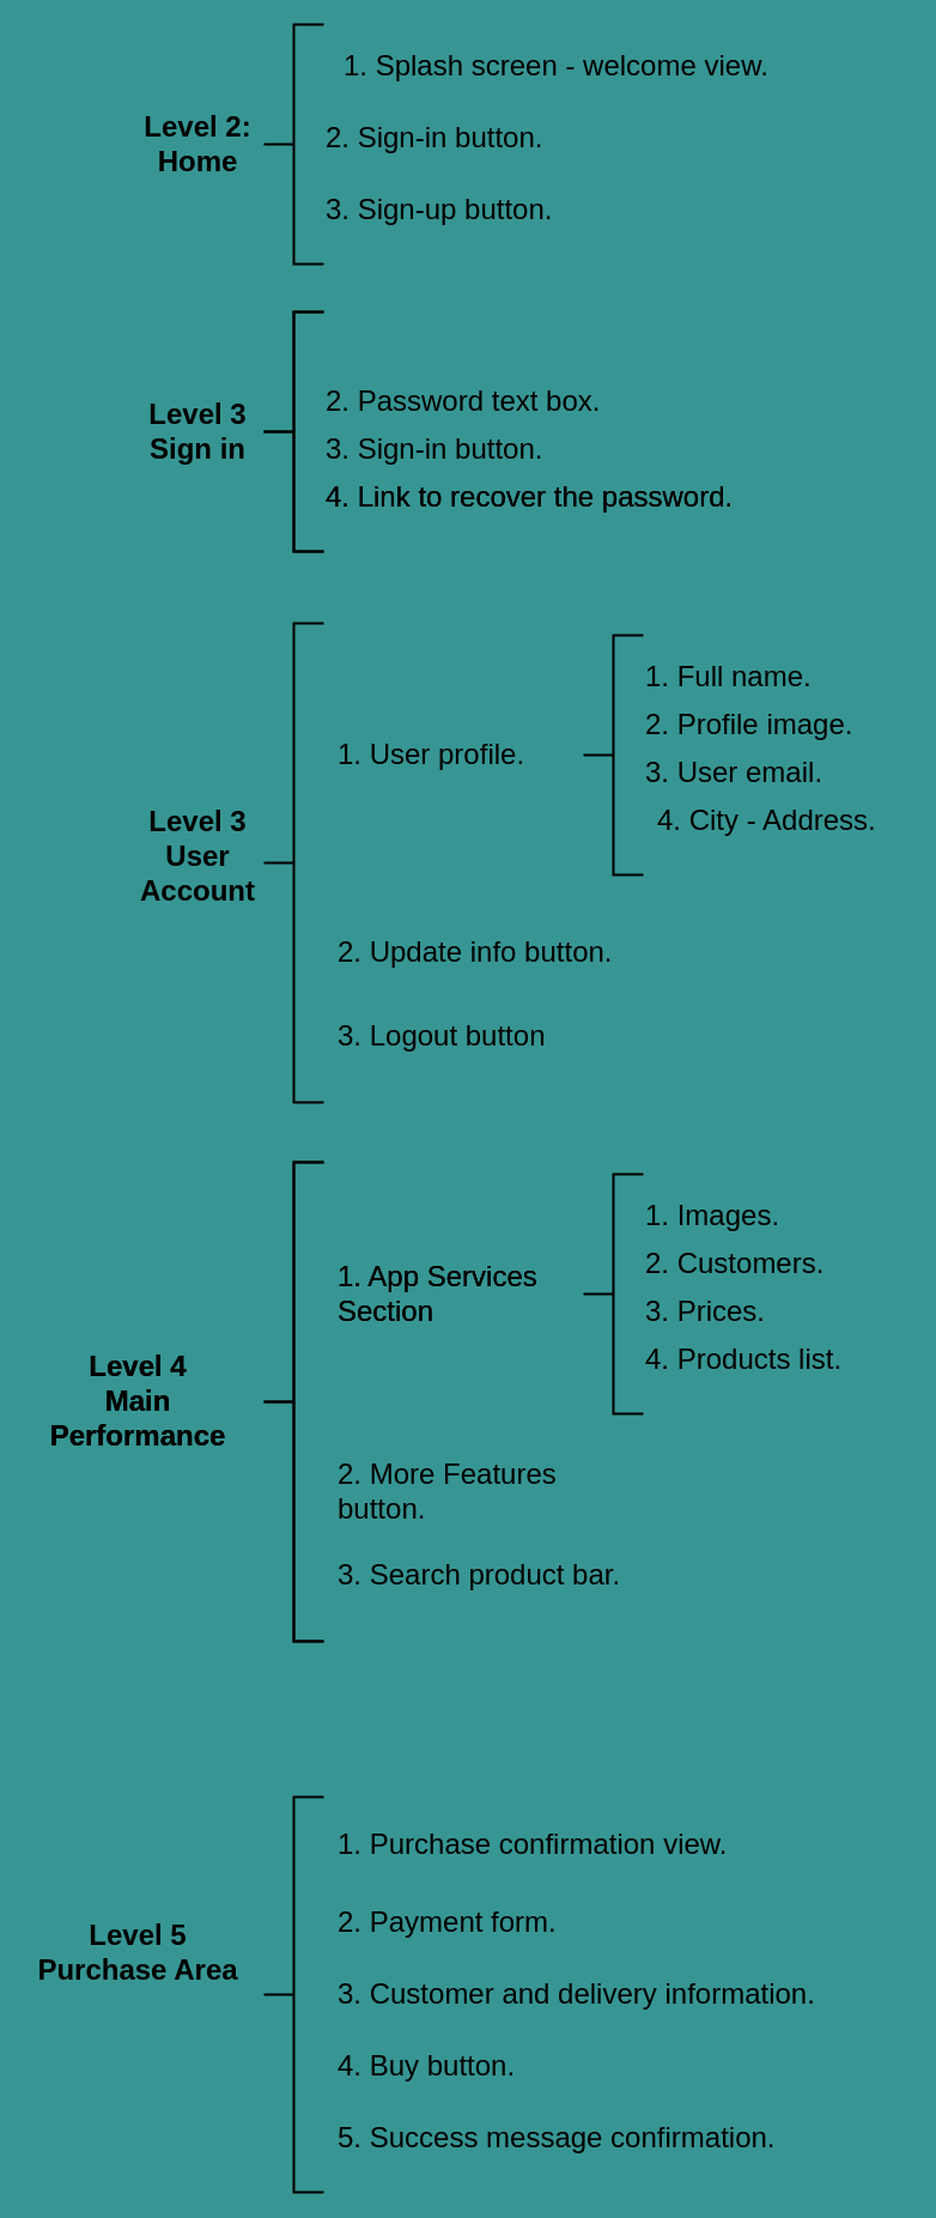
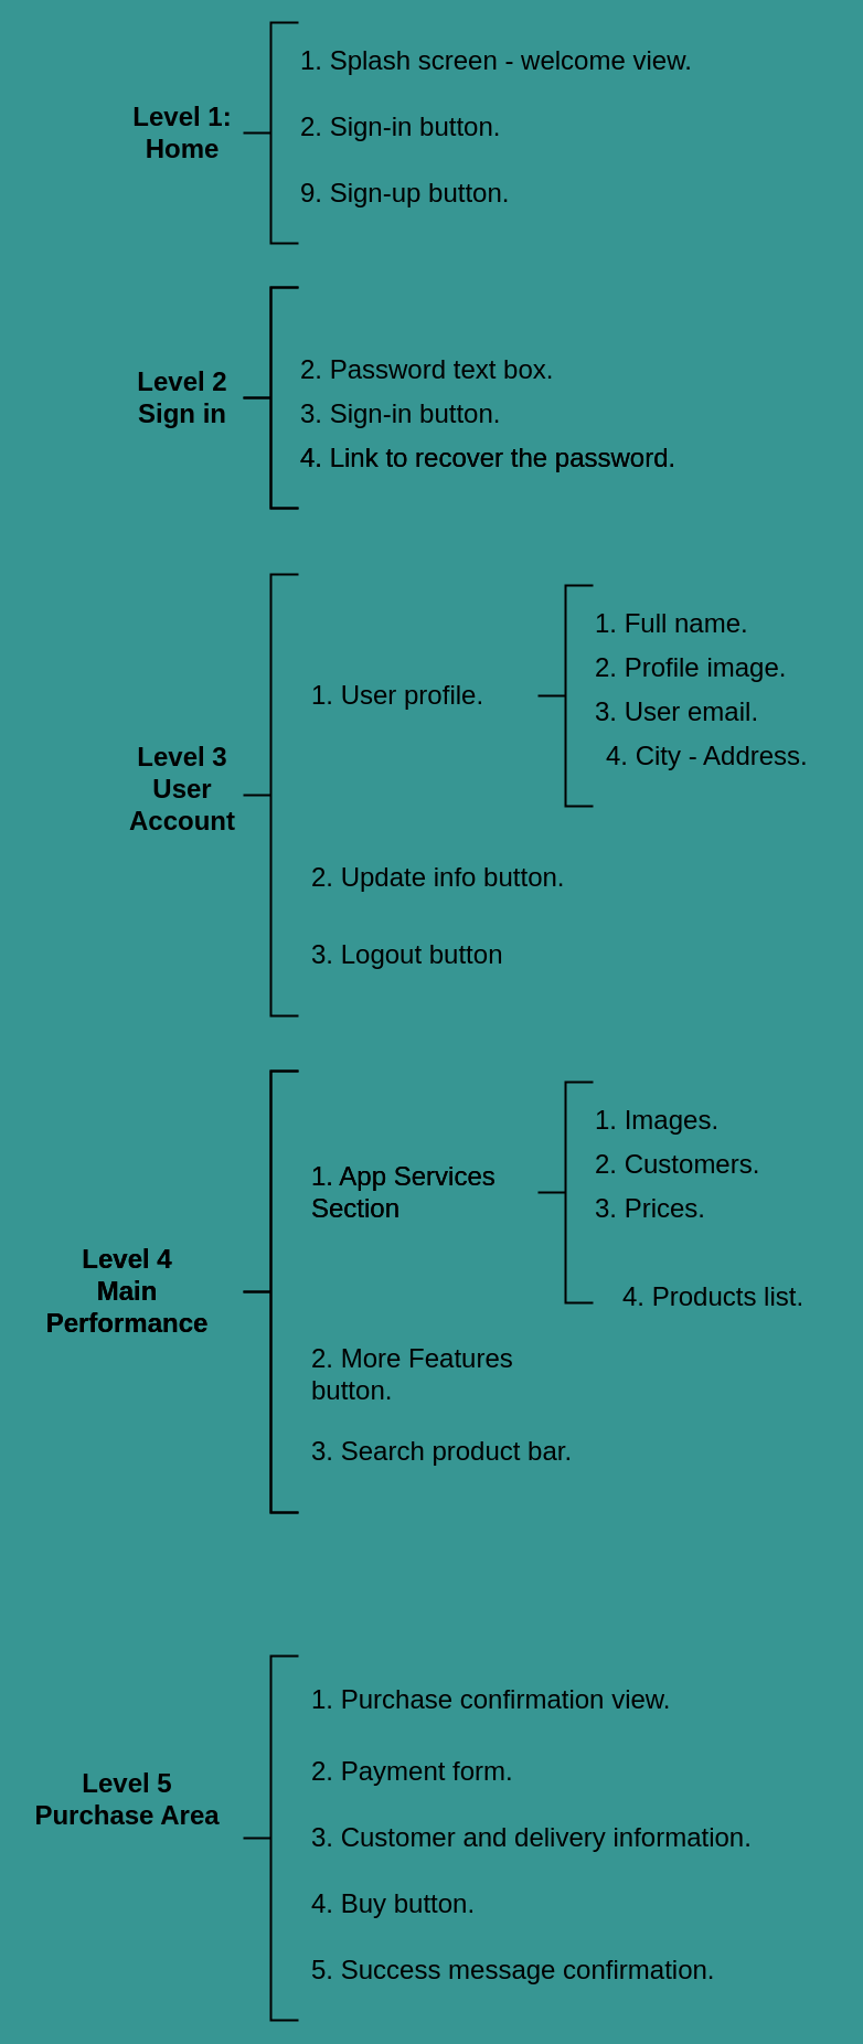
- <mxCell id="4" value="1. Splash screen - welcome view.&amp;nbsp;" style="text;html=1;strokeColor=none;fillColor=none;align=left;verticalAlign=middle;whiteSpace=wrap;rounded=0;fontSize=24;" vertex="1" parent="1"><mxGeometry x="285" y="40" width="380" height="30" as="geometry" /></mxCell>
+ <mxCell id="4" value="1. Splash screen - welcome view.&amp;nbsp;" style="text;html=1;strokeColor=none;fillColor=none;align=left;verticalAlign=middle;whiteSpace=wrap;rounded=0;fontSize=24;" vertex="1" parent="1"><mxGeometry x="270" y="40" width="380" height="30" as="geometry" /></mxCell>
- <mxCell id="2" value="&lt;font style=&quot;font-size: 24px;&quot;&gt;&lt;b&gt;Level 2:&lt;br&gt;Home&lt;br&gt;&lt;/b&gt;&lt;/font&gt;" style="text;html=1;strokeColor=none;fillColor=none;align=center;verticalAlign=middle;whiteSpace=wrap;rounded=0;" vertex="1" parent="1"><mxGeometry x="110" y="105" width="110" height="30" as="geometry" /></mxCell>
+ <mxCell id="2" value="&lt;font style=&quot;font-size: 24px;&quot;&gt;&lt;b&gt;Level 1:&lt;br&gt;Home&lt;br&gt;&lt;/b&gt;&lt;/font&gt;" style="text;html=1;strokeColor=none;fillColor=none;align=center;verticalAlign=middle;whiteSpace=wrap;rounded=0;" vertex="1" parent="1"><mxGeometry x="110" y="105" width="110" height="30" as="geometry" /></mxCell>
- <mxCell id="6" value="3. Sign-up button." style="text;html=1;strokeColor=none;fillColor=none;align=left;verticalAlign=middle;whiteSpace=wrap;rounded=0;fontSize=24;" vertex="1" parent="1"><mxGeometry x="270" y="160" width="300" height="30" as="geometry" /></mxCell>
+ <mxCell id="6" value="9. Sign-up button." style="text;html=1;strokeColor=none;fillColor=none;align=left;verticalAlign=middle;whiteSpace=wrap;rounded=0;fontSize=24;" vertex="1" parent="1"><mxGeometry x="270" y="160" width="300" height="30" as="geometry" /></mxCell>
- <mxCell id="7" value="&lt;font style=&quot;font-size: 24px;&quot;&gt;&lt;b&gt;Level 3 Sign in&lt;/b&gt;&lt;/font&gt;" style="text;html=1;strokeColor=none;fillColor=none;align=center;verticalAlign=middle;whiteSpace=wrap;rounded=0;" vertex="1" parent="1"><mxGeometry x="110" y="345" width="110" height="30" as="geometry" /></mxCell>
+ <mxCell id="7" value="&lt;font style=&quot;font-size: 24px;&quot;&gt;&lt;b&gt;Level 2 Sign in&lt;/b&gt;&lt;/font&gt;" style="text;html=1;strokeColor=none;fillColor=none;align=center;verticalAlign=middle;whiteSpace=wrap;rounded=0;" vertex="1" parent="1"><mxGeometry x="110" y="345" width="110" height="30" as="geometry" /></mxCell>
- <mxCell id="32" value="4. Products list." style="text;html=1;strokeColor=none;fillColor=none;align=left;verticalAlign=middle;whiteSpace=wrap;rounded=0;fontSize=24;" vertex="1" parent="1"><mxGeometry x="537" y="1120" width="213" height="30" as="geometry" /></mxCell>
+ <mxCell id="32" value="4. Products list." style="text;html=1;strokeColor=none;fillColor=none;align=left;verticalAlign=middle;whiteSpace=wrap;rounded=0;fontSize=24;" vertex="1" parent="1"><mxGeometry x="562" y="1160" width="213" height="30" as="geometry" /></mxCell>
